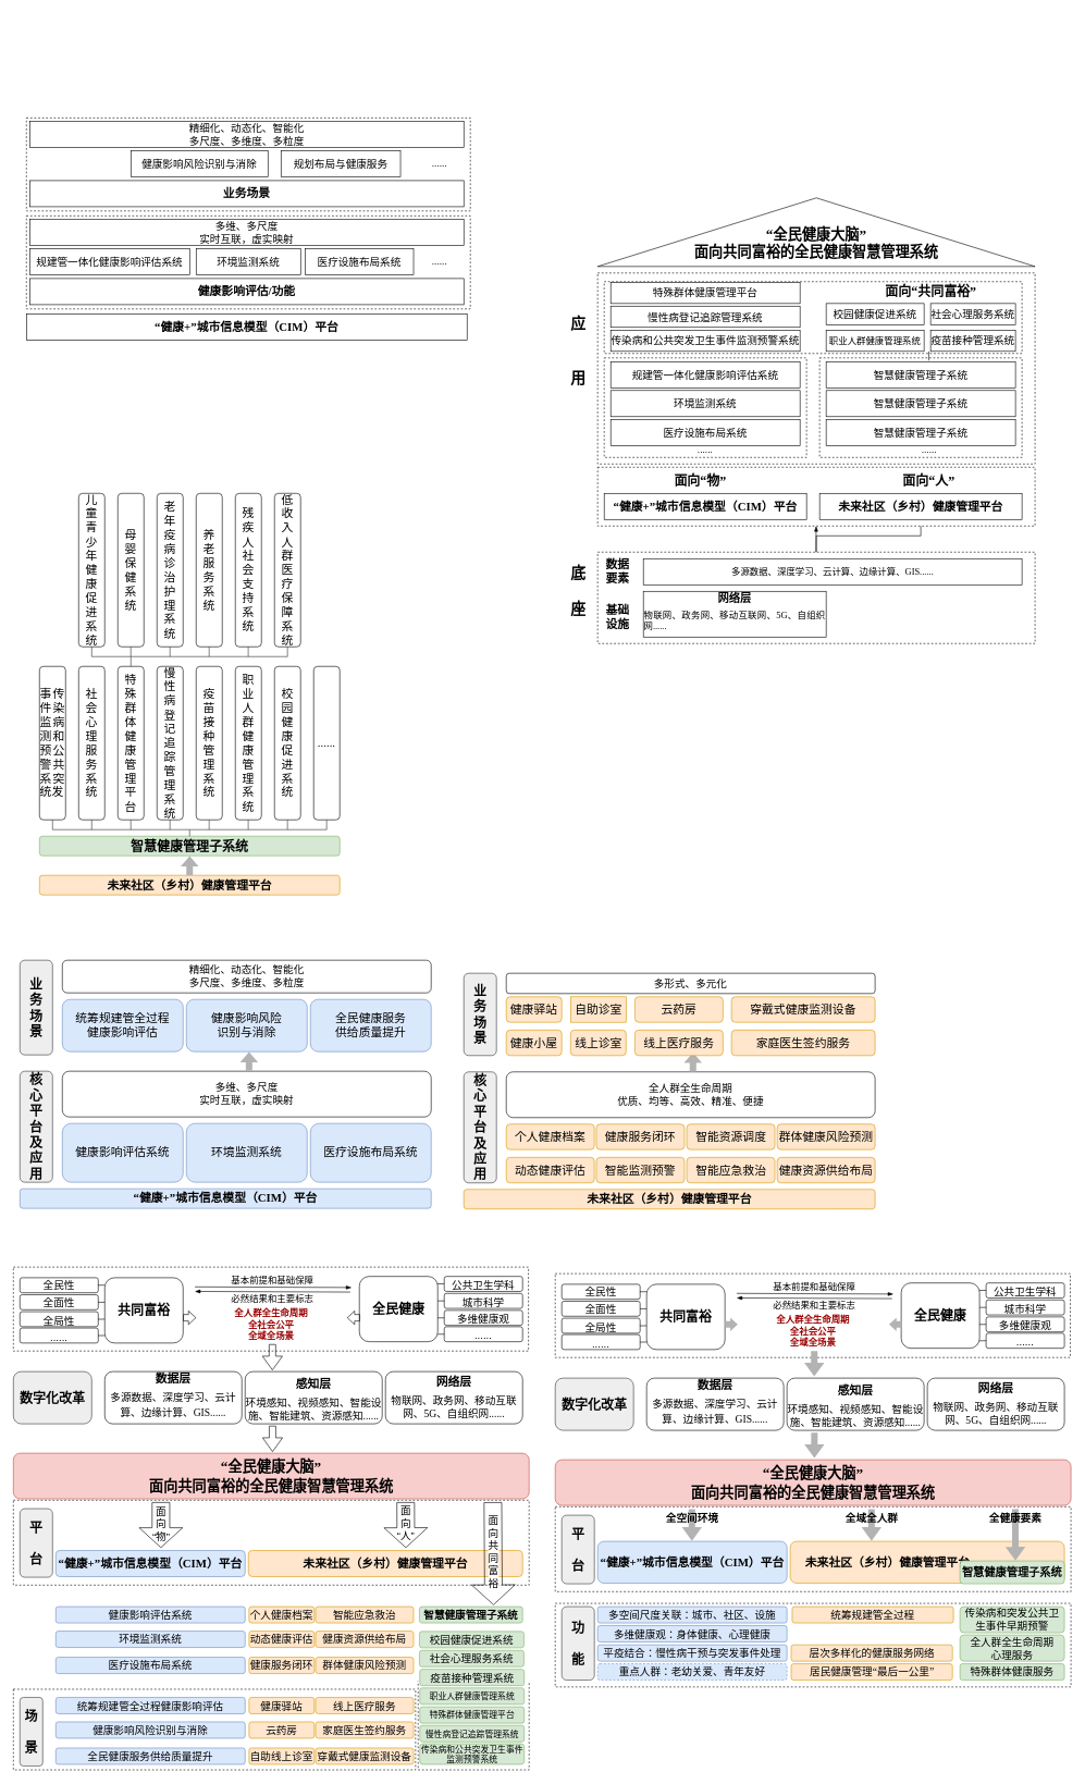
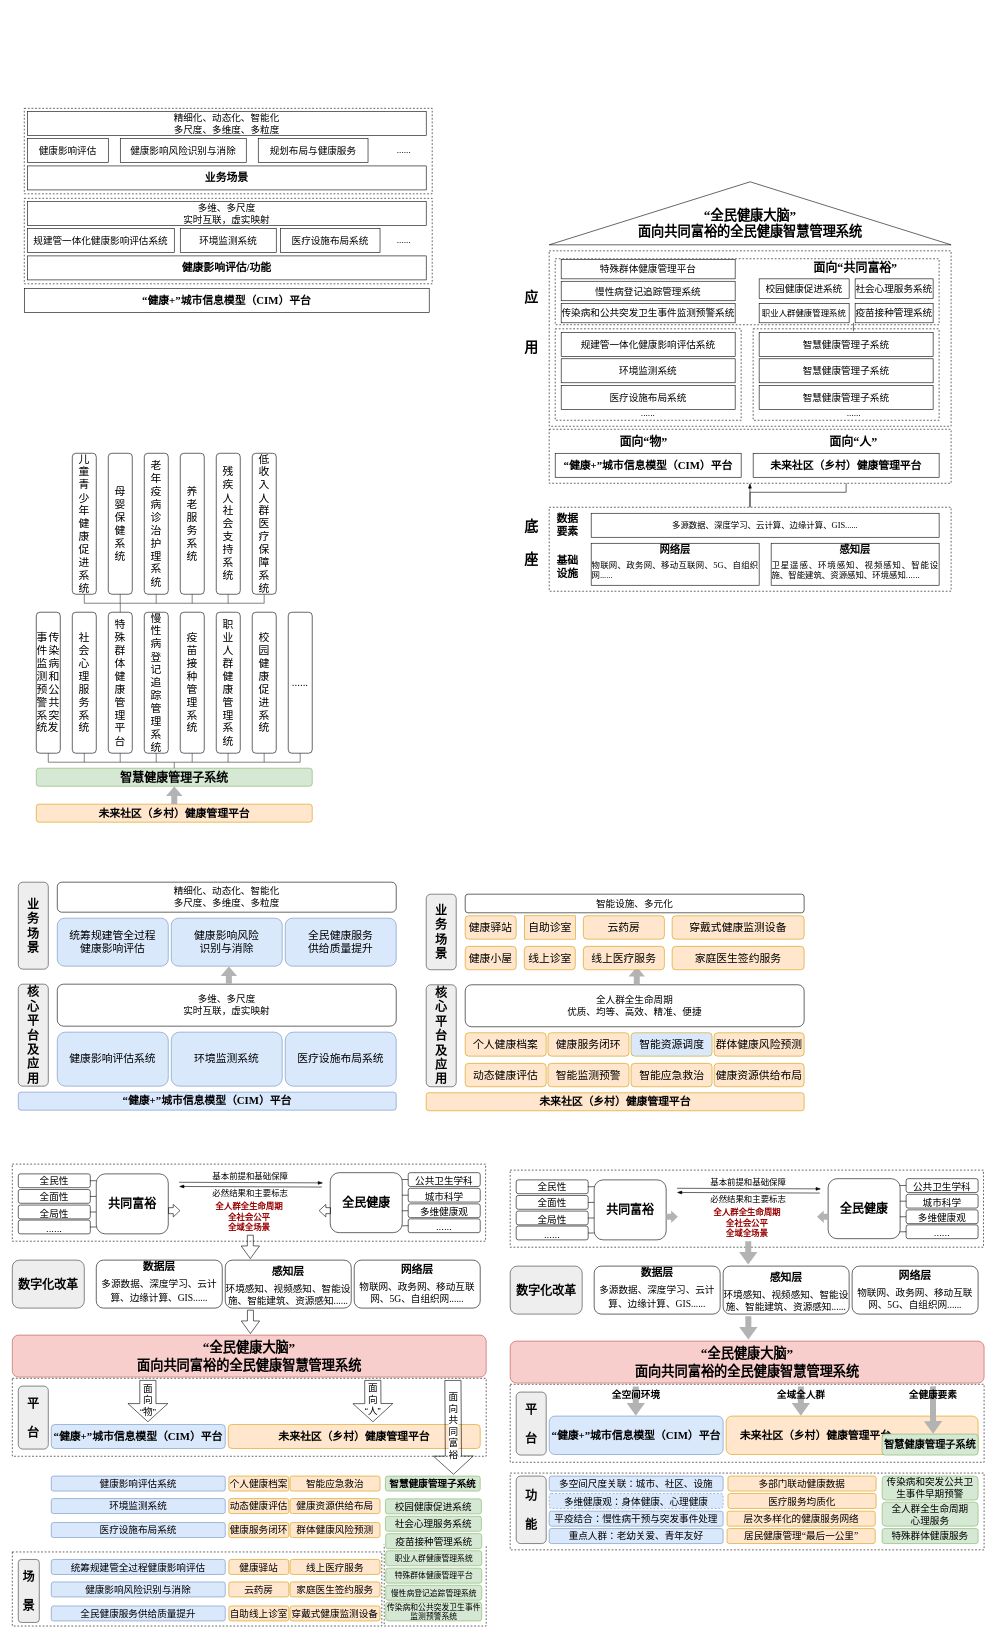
+ <mxCell id="53" value="&lt;p style=&quot;margin: 0pt 0pt 0.0pt; text-align: justify;&quot; class=&quot;MsoNormal&quot;&gt;&lt;font face=&quot;宋体&quot;&gt;健康影响评估&lt;/font&gt;&lt;br&gt;&lt;/p&gt;" style="rounded=0;whiteSpace=wrap;html=1;labelBackgroundColor=none;fontFamily=Helvetica;fontSize=16;strokeWidth=1;horizontal=1;" parent="1" vertex="1"><mxGeometry x="45" y="230" width="135" height="40" as="geometry" /></mxCell>
+ <mxCell id="10" value="&lt;b&gt;&lt;font style=&quot;font-size: 17px;&quot;&gt;感知层&lt;/font&gt;&lt;/b&gt;&lt;br&gt;&lt;h3 style=&quot;margin-top: 5pt; margin-bottom: 5pt; text-align: justify; font-size: 14px;&quot;&gt;&lt;span style=&quot;font-weight: normal;&quot;&gt;卫星遥感、环境感知、视频感知、智能设施、智能建筑、资源感知、环境感知......&lt;/span&gt;&lt;b style=&quot;font-family: 等线;&quot;&gt;&lt;/b&gt;&lt;/h3&gt;" style="rounded=0;whiteSpace=wrap;html=1;strokeWidth=1;" parent="1" vertex="1"><mxGeometry x="1285" y="905" width="280" height="70" as="geometry" /></mxCell>
- <mxCell id="196" value="&lt;p style=&quot;margin: 0pt 0pt 0.0pt; text-align: justify;&quot; class=&quot;MsoNormal&quot;&gt;&lt;font face=&quot;宋体&quot;&gt;多形式、多元化&lt;/font&gt;&lt;/p&gt;" style="rounded=1;whiteSpace=wrap;html=1;fontSize=16;" parent="1" vertex="1"><mxGeometry x="775" y="1490" width="565" height="31" as="geometry" /></mxCell>
+ <mxCell id="196" value="&lt;p style=&quot;margin: 0pt 0pt 0.0pt; text-align: justify;&quot; class=&quot;MsoNormal&quot;&gt;&lt;font face=&quot;宋体&quot;&gt;智能设施、多元化&lt;/font&gt;&lt;/p&gt;" style="rounded=1;whiteSpace=wrap;html=1;fontSize=16;" parent="1" vertex="1"><mxGeometry x="775" y="1490" width="565" height="31" as="geometry" /></mxCell>
- <mxCell id="200" value="&lt;span style=&quot;color: rgb(0, 0, 0); font-family: 宋体; font-size: 18px; font-style: normal; font-variant-ligatures: normal; font-variant-caps: normal; font-weight: 400; letter-spacing: normal; orphans: 2; text-align: justify; text-indent: 0px; text-transform: none; widows: 2; word-spacing: 0px; -webkit-text-stroke-width: 0px; text-decoration-thickness: initial; text-decoration-style: initial; text-decoration-color: initial; float: none; display: inline !important;&quot;&gt;智能资源调度&lt;/span&gt;" style="rounded=1;whiteSpace=wrap;html=1;labelBackgroundColor=none;fontSize=18;fillColor=#ffe6cc;strokeColor=#d79b00;" parent="1" vertex="1"><mxGeometry x="1051.5" y="1721" width="135" height="39" as="geometry" /></mxCell>
+ <mxCell id="200" value="&lt;span style=&quot;color: rgb(0, 0, 0); font-family: 宋体; font-size: 18px; font-style: normal; font-variant-ligatures: normal; font-variant-caps: normal; font-weight: 400; letter-spacing: normal; orphans: 2; text-align: justify; text-indent: 0px; text-transform: none; widows: 2; word-spacing: 0px; -webkit-text-stroke-width: 0px; text-decoration-thickness: initial; text-decoration-style: initial; text-decoration-color: initial; float: none; display: inline !important;&quot;&gt;智能资源调度&lt;/span&gt;" style="rounded=1;whiteSpace=wrap;html=1;labelBackgroundColor=none;fontSize=18;fillColor=#dae8fc;strokeColor=#d79b00;" parent="1" vertex="1"><mxGeometry x="1051.5" y="1721" width="135" height="39" as="geometry" /></mxCell>
- <mxCell id="166" value="&lt;span style=&quot;font-family: 宋体; text-align: justify;&quot;&gt;&lt;font style=&quot;font-size: 16px;&quot;&gt;统筹规建管全过程&lt;/font&gt;&lt;/span&gt;" style="rounded=1;whiteSpace=wrap;html=1;labelBackgroundColor=none;fontSize=16;fillColor=#ffe6cc;strokeColor=#d79b00;" parent="1" vertex="1"><mxGeometry x="1213" y="2460" width="247" height="25" as="geometry" /></mxCell>
+ <mxCell id="166" value="&lt;span style=&quot;font-family: 宋体; text-align: justify;&quot;&gt;&lt;font style=&quot;font-size: 16px;&quot;&gt;多部门联动健康数据&lt;/font&gt;&lt;/span&gt;" style="rounded=1;whiteSpace=wrap;html=1;labelBackgroundColor=none;fontSize=16;fillColor=#ffe6cc;strokeColor=#d79b00;" parent="1" vertex="1"><mxGeometry x="1213" y="2460" width="247" height="25" as="geometry" /></mxCell>
- <mxCell id="164" value="&lt;div style=&quot;text-align: justify;&quot;&gt;&lt;font face=&quot;宋体&quot;&gt;&lt;span style=&quot;&quot;&gt;多维健康观：身体健康、心理健康&lt;/span&gt;&lt;/font&gt;&lt;/div&gt;" style="rounded=1;whiteSpace=wrap;html=1;labelBackgroundColor=none;fontSize=16;fillColor=#dae8fc;strokeColor=#6c8ebf;" parent="1" vertex="1"><mxGeometry x="915" y="2489" width="290" height="25" as="geometry" /></mxCell>
+ <mxCell id="164" value="&lt;div style=&quot;text-align: justify;&quot;&gt;&lt;font face=&quot;宋体&quot;&gt;&lt;span style=&quot;&quot;&gt;多维健康观：身体健康、心理健康&lt;/span&gt;&lt;/font&gt;&lt;/div&gt;" style="rounded=1;whiteSpace=wrap;html=1;labelBackgroundColor=none;fontSize=16;fillColor=#dae8fc;strokeColor=#6c8ebf;dashed=1;" parent="1" vertex="1"><mxGeometry x="915" y="2489" width="290" height="25" as="geometry" /></mxCell>
+ <mxCell id="250" value="&lt;span style=&quot;font-family: 宋体; font-size: 16px; text-align: justify;&quot;&gt;医疗服务均质化&lt;/span&gt;" style="rounded=1;whiteSpace=wrap;html=1;labelBackgroundColor=none;fontSize=16;fillColor=#ffe6cc;strokeColor=#d79b00;" parent="1" vertex="1"><mxGeometry x="1213" y="2489" width="247" height="25" as="geometry" /></mxCell>
- <mxCell id="165" value="&lt;span style=&quot;color: rgb(0, 0, 0); font-family: 宋体; font-size: 16px; font-style: normal; font-variant-ligatures: normal; font-variant-caps: normal; font-weight: 400; letter-spacing: normal; orphans: 2; text-align: justify; text-indent: 0px; text-transform: none; widows: 2; word-spacing: 0px; -webkit-text-stroke-width: 0px; text-decoration-thickness: initial; text-decoration-style: initial; text-decoration-color: initial; float: none; display: inline !important;&quot;&gt;重点人群：老幼关爱、青年友好&lt;/span&gt;" style="rounded=1;whiteSpace=wrap;html=1;labelBackgroundColor=none;fontSize=16;fillColor=#dae8fc;strokeColor=#6c8ebf;dashed=1;" parent="1" vertex="1"><mxGeometry x="915" y="2547.5" width="290" height="25" as="geometry" /></mxCell>
+ <mxCell id="165" value="&lt;span style=&quot;color: rgb(0, 0, 0); font-family: 宋体; font-size: 16px; font-style: normal; font-variant-ligatures: normal; font-variant-caps: normal; font-weight: 400; letter-spacing: normal; orphans: 2; text-align: justify; text-indent: 0px; text-transform: none; widows: 2; word-spacing: 0px; -webkit-text-stroke-width: 0px; text-decoration-thickness: initial; text-decoration-style: initial; text-decoration-color: initial; float: none; display: inline !important;&quot;&gt;重点人群：老幼关爱、青年友好&lt;/span&gt;" style="rounded=1;whiteSpace=wrap;html=1;labelBackgroundColor=none;fontSize=16;fillColor=#dae8fc;strokeColor=#6c8ebf;" parent="1" vertex="1"><mxGeometry x="915" y="2547.5" width="290" height="25" as="geometry" /></mxCell>
